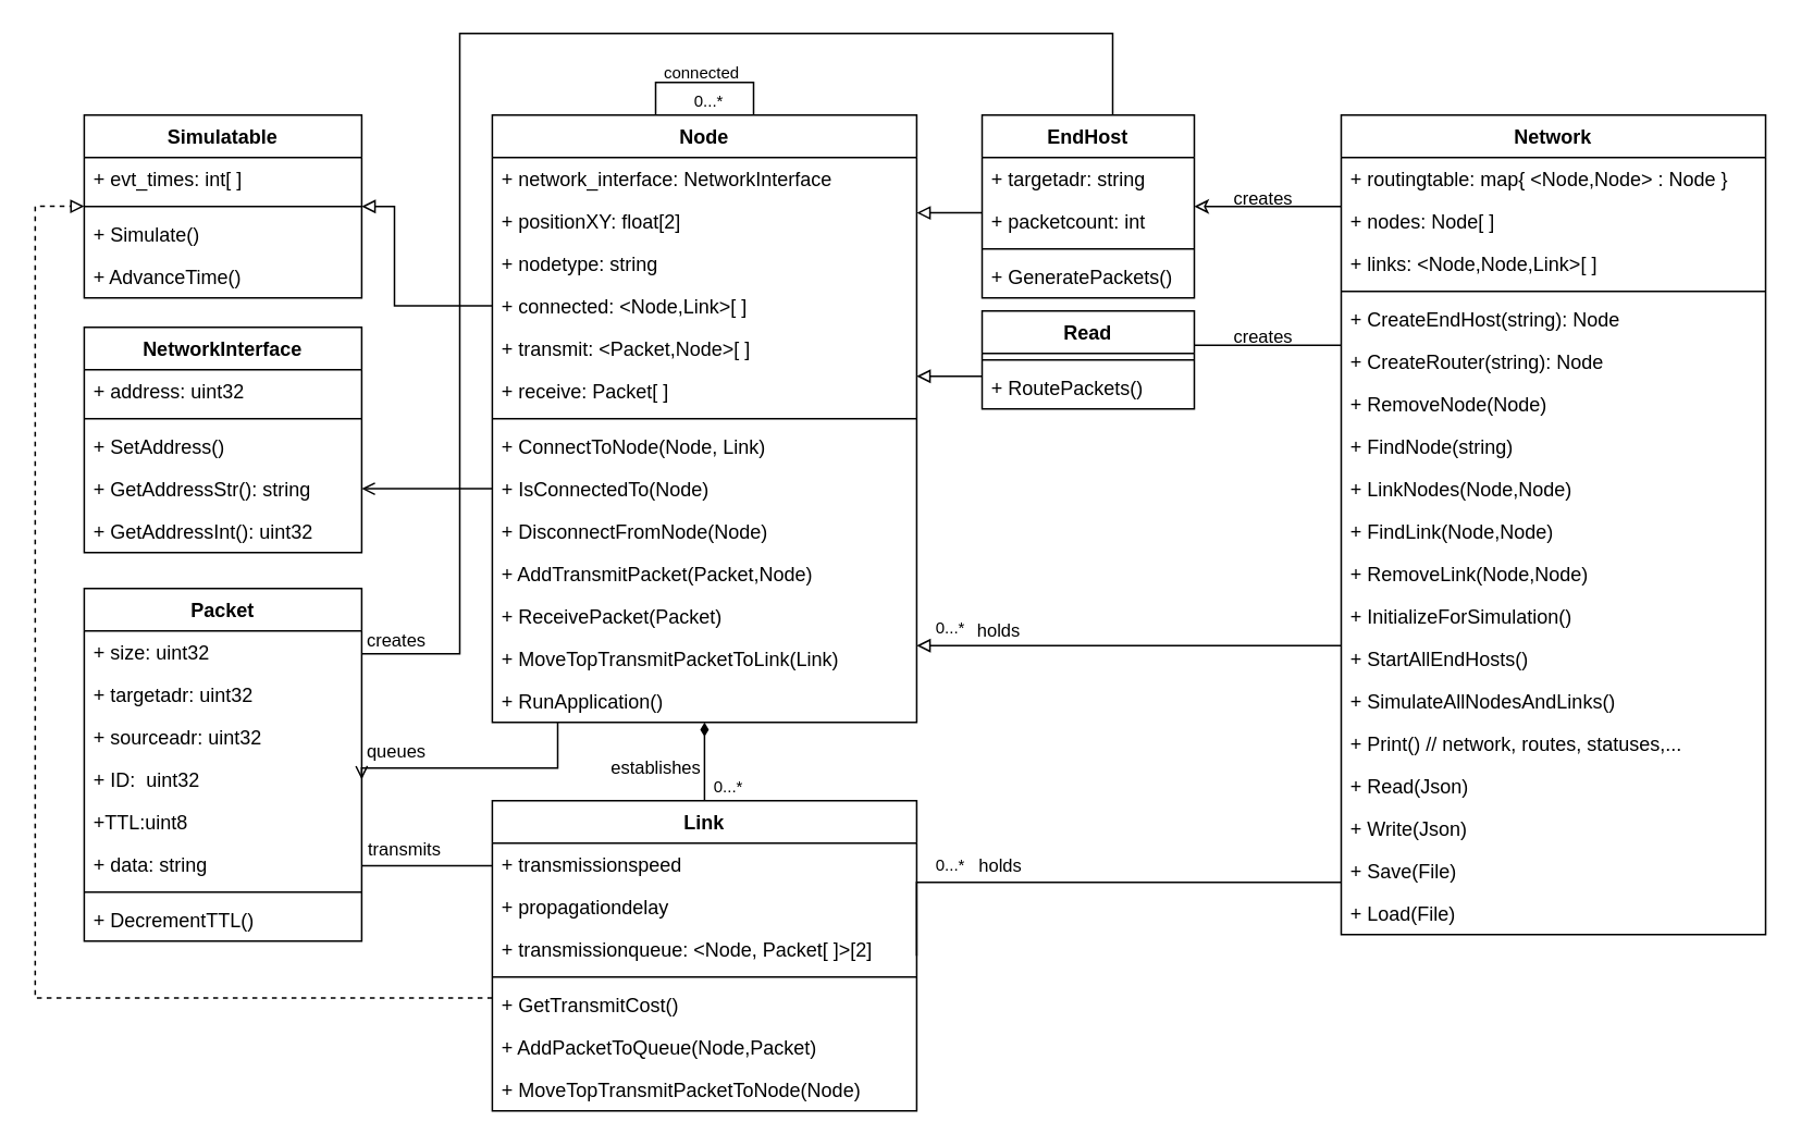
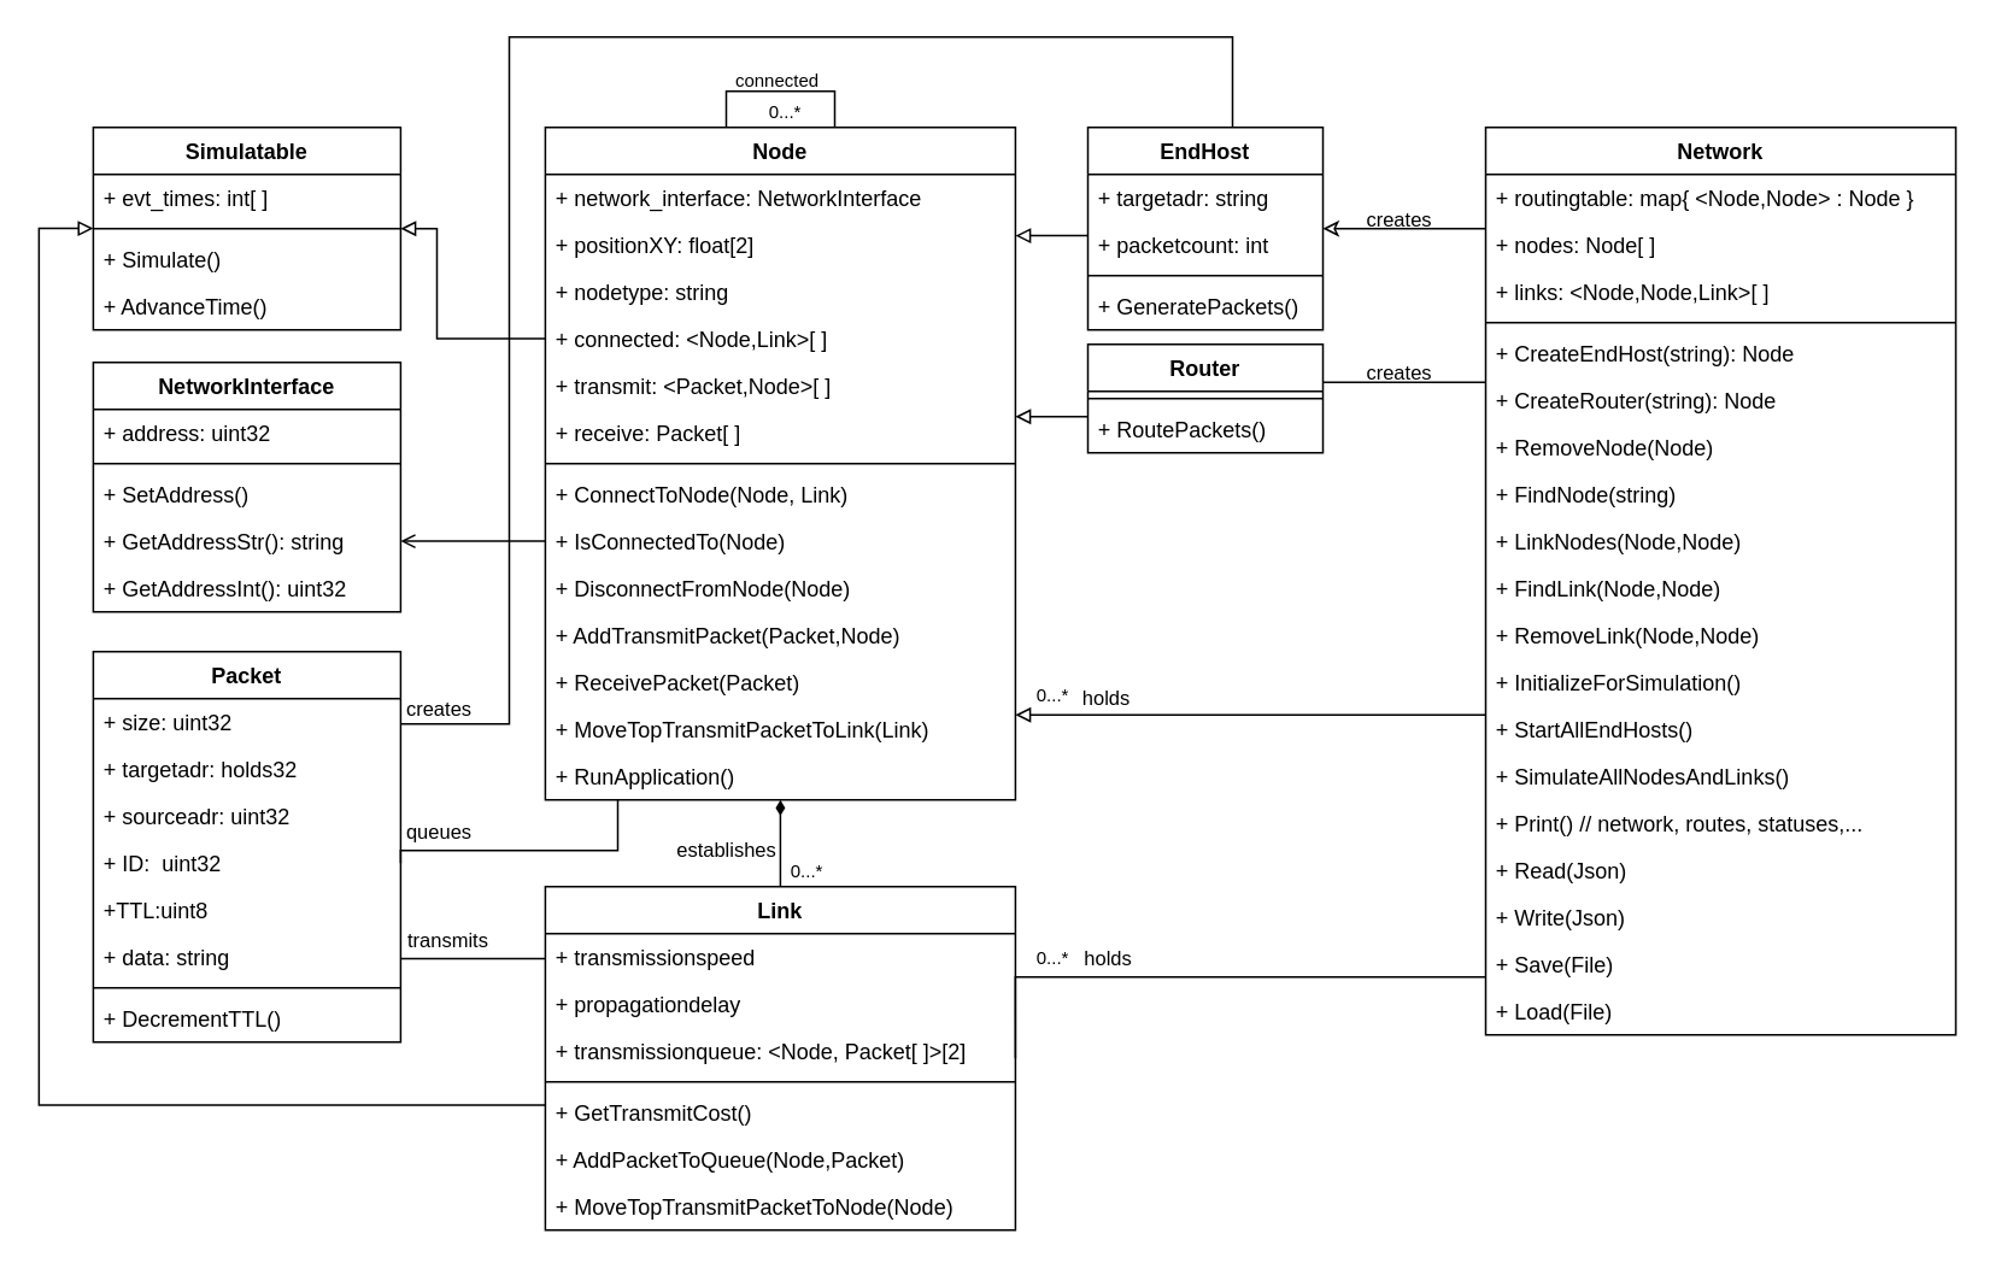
- <mxCell id="66" value="Read" style="swimlane;fontStyle=1;align=center;verticalAlign=top;childLayout=stackLayout;horizontal=1;startSize=26;horizontalStack=0;resizeParent=1;resizeParentMax=0;resizeLast=0;collapsible=1;marginBottom=0;" vertex="1" parent="1"><mxGeometry x="601" y="190" width="130" height="60" as="geometry"><mxRectangle x="60" y="60" width="100" height="26" as="alternateBounds" /></mxGeometry></mxCell>
+ <mxCell id="66" value="Router" style="swimlane;fontStyle=1;align=center;verticalAlign=top;childLayout=stackLayout;horizontal=1;startSize=26;horizontalStack=0;resizeParent=1;resizeParentMax=0;resizeLast=0;collapsible=1;marginBottom=0;" vertex="1" parent="1"><mxGeometry x="601" y="190" width="130" height="60" as="geometry"><mxRectangle x="60" y="60" width="100" height="26" as="alternateBounds" /></mxGeometry></mxCell>
- <mxCell id="52" value="+ targetadr: uint32" style="text;strokeColor=none;fillColor=none;align=left;verticalAlign=top;spacingLeft=4;spacingRight=4;overflow=hidden;rotatable=0;points=[[0,0.5],[1,0.5]];portConstraint=eastwest;" vertex="1" parent="50"><mxGeometry y="52" width="170" height="26" as="geometry" /></mxCell>
+ <mxCell id="52" value="+ targetadr: holds32" style="text;strokeColor=none;fillColor=none;align=left;verticalAlign=top;spacingLeft=4;spacingRight=4;overflow=hidden;rotatable=0;points=[[0,0.5],[1,0.5]];portConstraint=eastwest;" vertex="1" parent="50"><mxGeometry y="52" width="170" height="26" as="geometry" /></mxCell>
- <mxCell id="5" style="edgeStyle=orthogonalEdgeStyle;rounded=0;orthogonalLoop=1;jettySize=auto;html=1;entryX=1;entryY=0.5;entryDx=0;entryDy=0;endArrow=open;endFill=0;" edge="1" parent="1" source="16" target="54"><mxGeometry relative="1" as="geometry"><Array as="points"><mxPoint x="341" y="470" /><mxPoint x="221" y="470" /></Array></mxGeometry></mxCell>
+ <mxCell id="5" style="edgeStyle=orthogonalEdgeStyle;rounded=0;orthogonalLoop=1;jettySize=auto;html=1;entryX=1;entryY=0.5;entryDx=0;entryDy=0;endArrow=none;endFill=0;" edge="1" parent="1" source="16" target="54"><mxGeometry relative="1" as="geometry"><Array as="points"><mxPoint x="341" y="470" /><mxPoint x="221" y="470" /></Array></mxGeometry></mxCell>
- <mxCell id="8" style="edgeStyle=orthogonalEdgeStyle;rounded=0;orthogonalLoop=1;jettySize=auto;html=1;endArrow=block;endFill=0;dashed=1;" edge="1" parent="1" source="36" target="31"><mxGeometry relative="1" as="geometry"><Array as="points"><mxPoint x="20.94" y="610.94" /><mxPoint x="20.94" y="125.94" /></Array></mxGeometry></mxCell>
+ <mxCell id="8" style="edgeStyle=orthogonalEdgeStyle;rounded=0;orthogonalLoop=1;jettySize=auto;html=1;endArrow=block;endFill=0;" edge="1" parent="1" source="36" target="31"><mxGeometry relative="1" as="geometry"><Array as="points"><mxPoint x="20.94" y="610.94" /><mxPoint x="20.94" y="125.94" /></Array></mxGeometry></mxCell>
